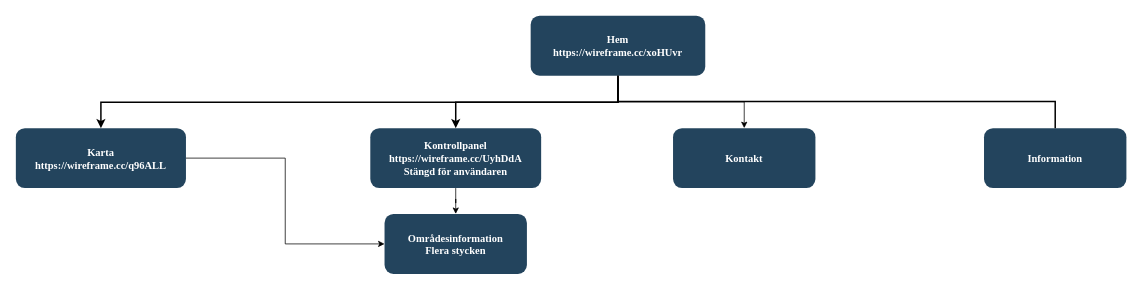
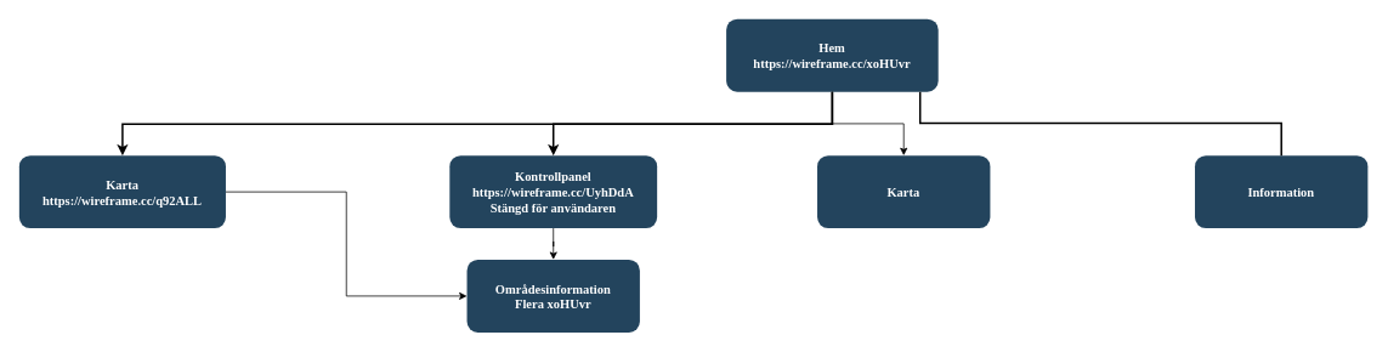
- <mxCell id="3" value="Hem&#10;https://wireframe.cc/xoHUvr" style="rounded=1;fillColor=#23445D;gradientColor=none;strokeColor=none;fontColor=#FFFFFF;fontStyle=1;fontFamily=Tahoma;fontSize=14" parent="1" vertex="1"><mxGeometry x="707" y="20.5" width="233" height="80" as="geometry" /></mxCell>
+ <mxCell id="3" value="Hem&#10;https://wireframe.cc/xoHUvr" style="rounded=1;fillColor=#23445D;gradientColor=none;strokeColor=none;fontColor=#FFFFFF;fontStyle=1;fontFamily=Tahoma;fontSize=14" parent="1" vertex="1"><mxGeometry x="797" y="20.5" width="233" height="80" as="geometry" /></mxCell>
- <mxCell id="10" value="Karta&#10;https://wireframe.cc/q96ALL" style="rounded=1;fillColor=#23445D;gradientColor=none;strokeColor=none;fontColor=#FFFFFF;fontStyle=1;fontFamily=Tahoma;fontSize=14" parent="1" vertex="1"><mxGeometry x="20" y="170.5" width="227" height="80" as="geometry" /></mxCell>
+ <mxCell id="10" value="Karta&#10;https://wireframe.cc/q92ALL" style="rounded=1;fillColor=#23445D;gradientColor=none;strokeColor=none;fontColor=#FFFFFF;fontStyle=1;fontFamily=Tahoma;fontSize=14" parent="1" vertex="1"><mxGeometry x="20" y="170.5" width="227" height="80" as="geometry" /></mxCell>
- <mxCell id="6" value="Kontakt" style="rounded=1;fillColor=#23445D;gradientColor=none;strokeColor=none;fontColor=#FFFFFF;fontStyle=1;fontFamily=Tahoma;fontSize=14" parent="1" vertex="1"><mxGeometry x="897" y="170.5" width="190" height="80" as="geometry" /></mxCell>
+ <mxCell id="6" value="Karta" style="rounded=1;fillColor=#23445D;gradientColor=none;strokeColor=none;fontColor=#FFFFFF;fontStyle=1;fontFamily=Tahoma;fontSize=14" parent="1" vertex="1"><mxGeometry x="897" y="170.5" width="190" height="80" as="geometry" /></mxCell>
- <mxCell id="13" value="Områdesinformation&#10;Flera stycken" style="rounded=1;fillColor=#23445D;gradientColor=none;strokeColor=none;fontColor=#FFFFFF;fontStyle=1;fontFamily=Tahoma;fontSize=14" parent="1" vertex="1"><mxGeometry x="512" y="285" width="190" height="80" as="geometry" /></mxCell>
+ <mxCell id="13" value="Områdesinformation&#10;Flera xoHUvr" style="rounded=1;fillColor=#23445D;gradientColor=none;strokeColor=none;fontColor=#FFFFFF;fontStyle=1;fontFamily=Tahoma;fontSize=14" parent="1" vertex="1"><mxGeometry x="512" y="285" width="190" height="80" as="geometry" /></mxCell>
